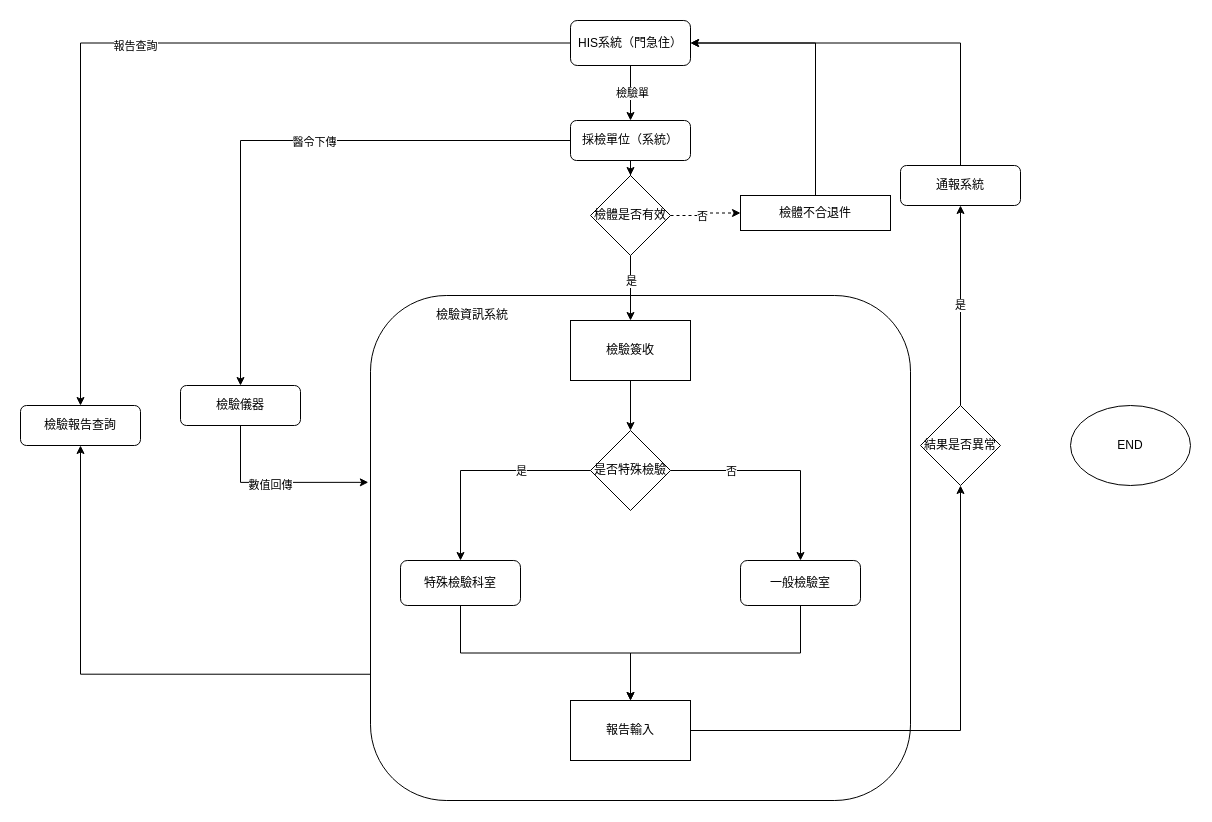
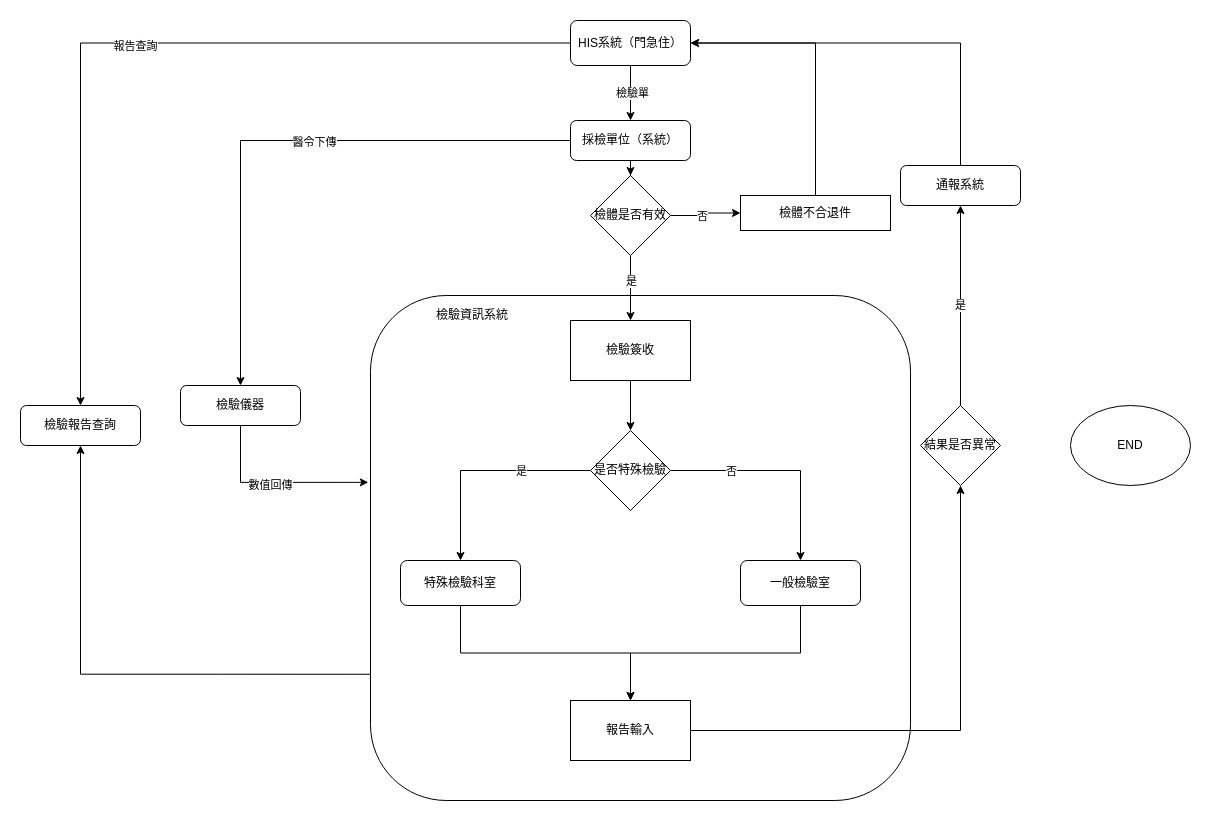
- <mxCell id="41" style="edgeStyle=orthogonalEdgeStyle;rounded=0;orthogonalLoop=1;jettySize=auto;html=1;entryX=0;entryY=0.5;entryDx=0;entryDy=0;dashed=1;" edge="1" parent="1" source="43" target="38"><mxGeometry relative="1" as="geometry" /></mxCell>
+ <mxCell id="41" style="edgeStyle=orthogonalEdgeStyle;rounded=0;orthogonalLoop=1;jettySize=auto;html=1;entryX=0;entryY=0.5;entryDx=0;entryDy=0;" edge="1" parent="1" source="43" target="38"><mxGeometry relative="1" as="geometry" /></mxCell>
